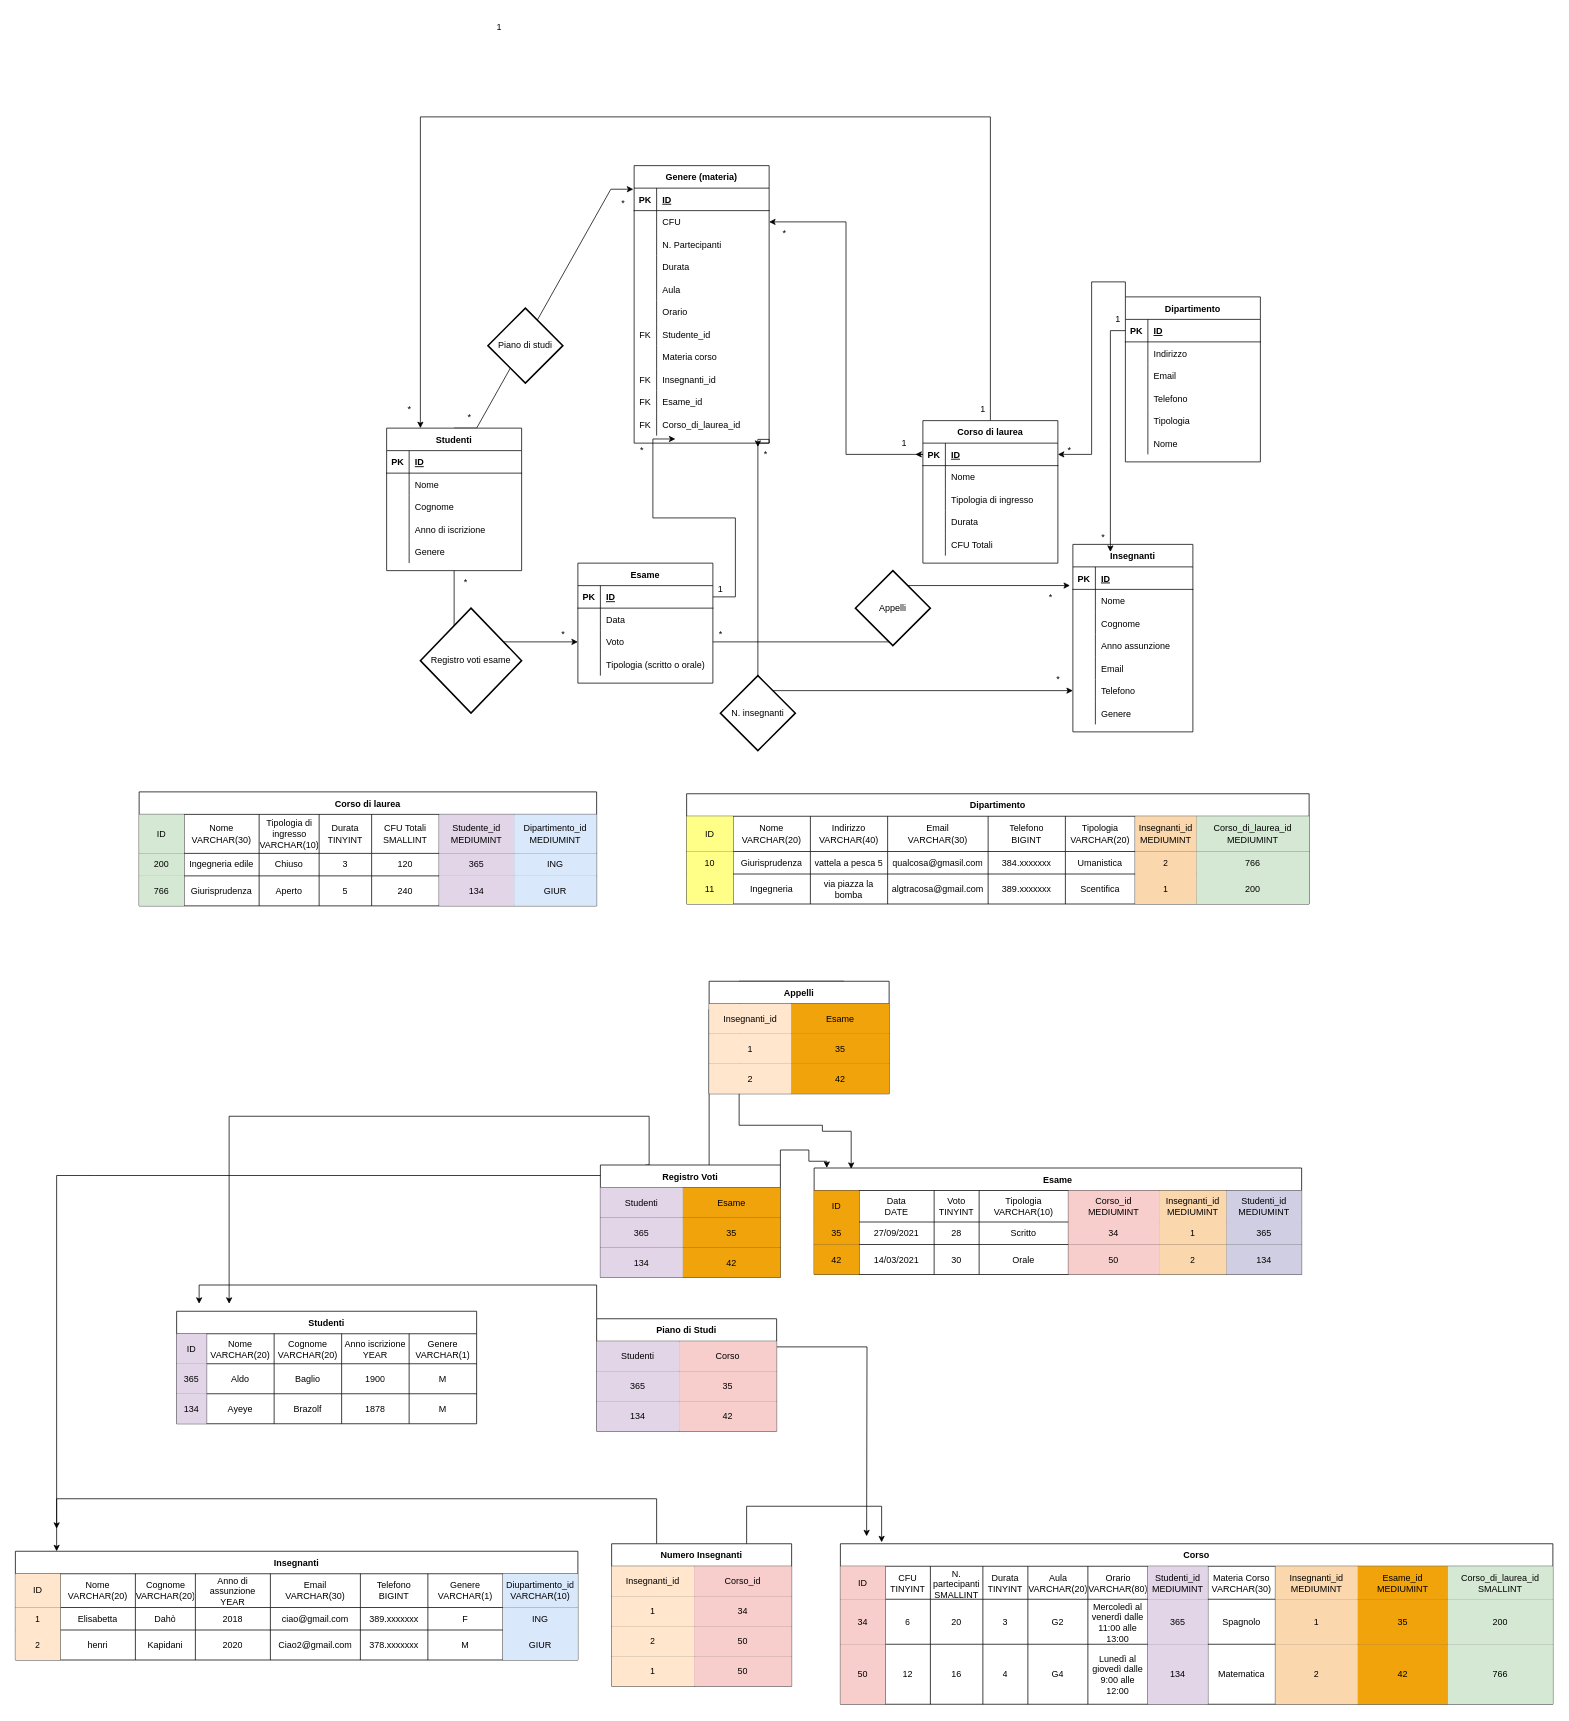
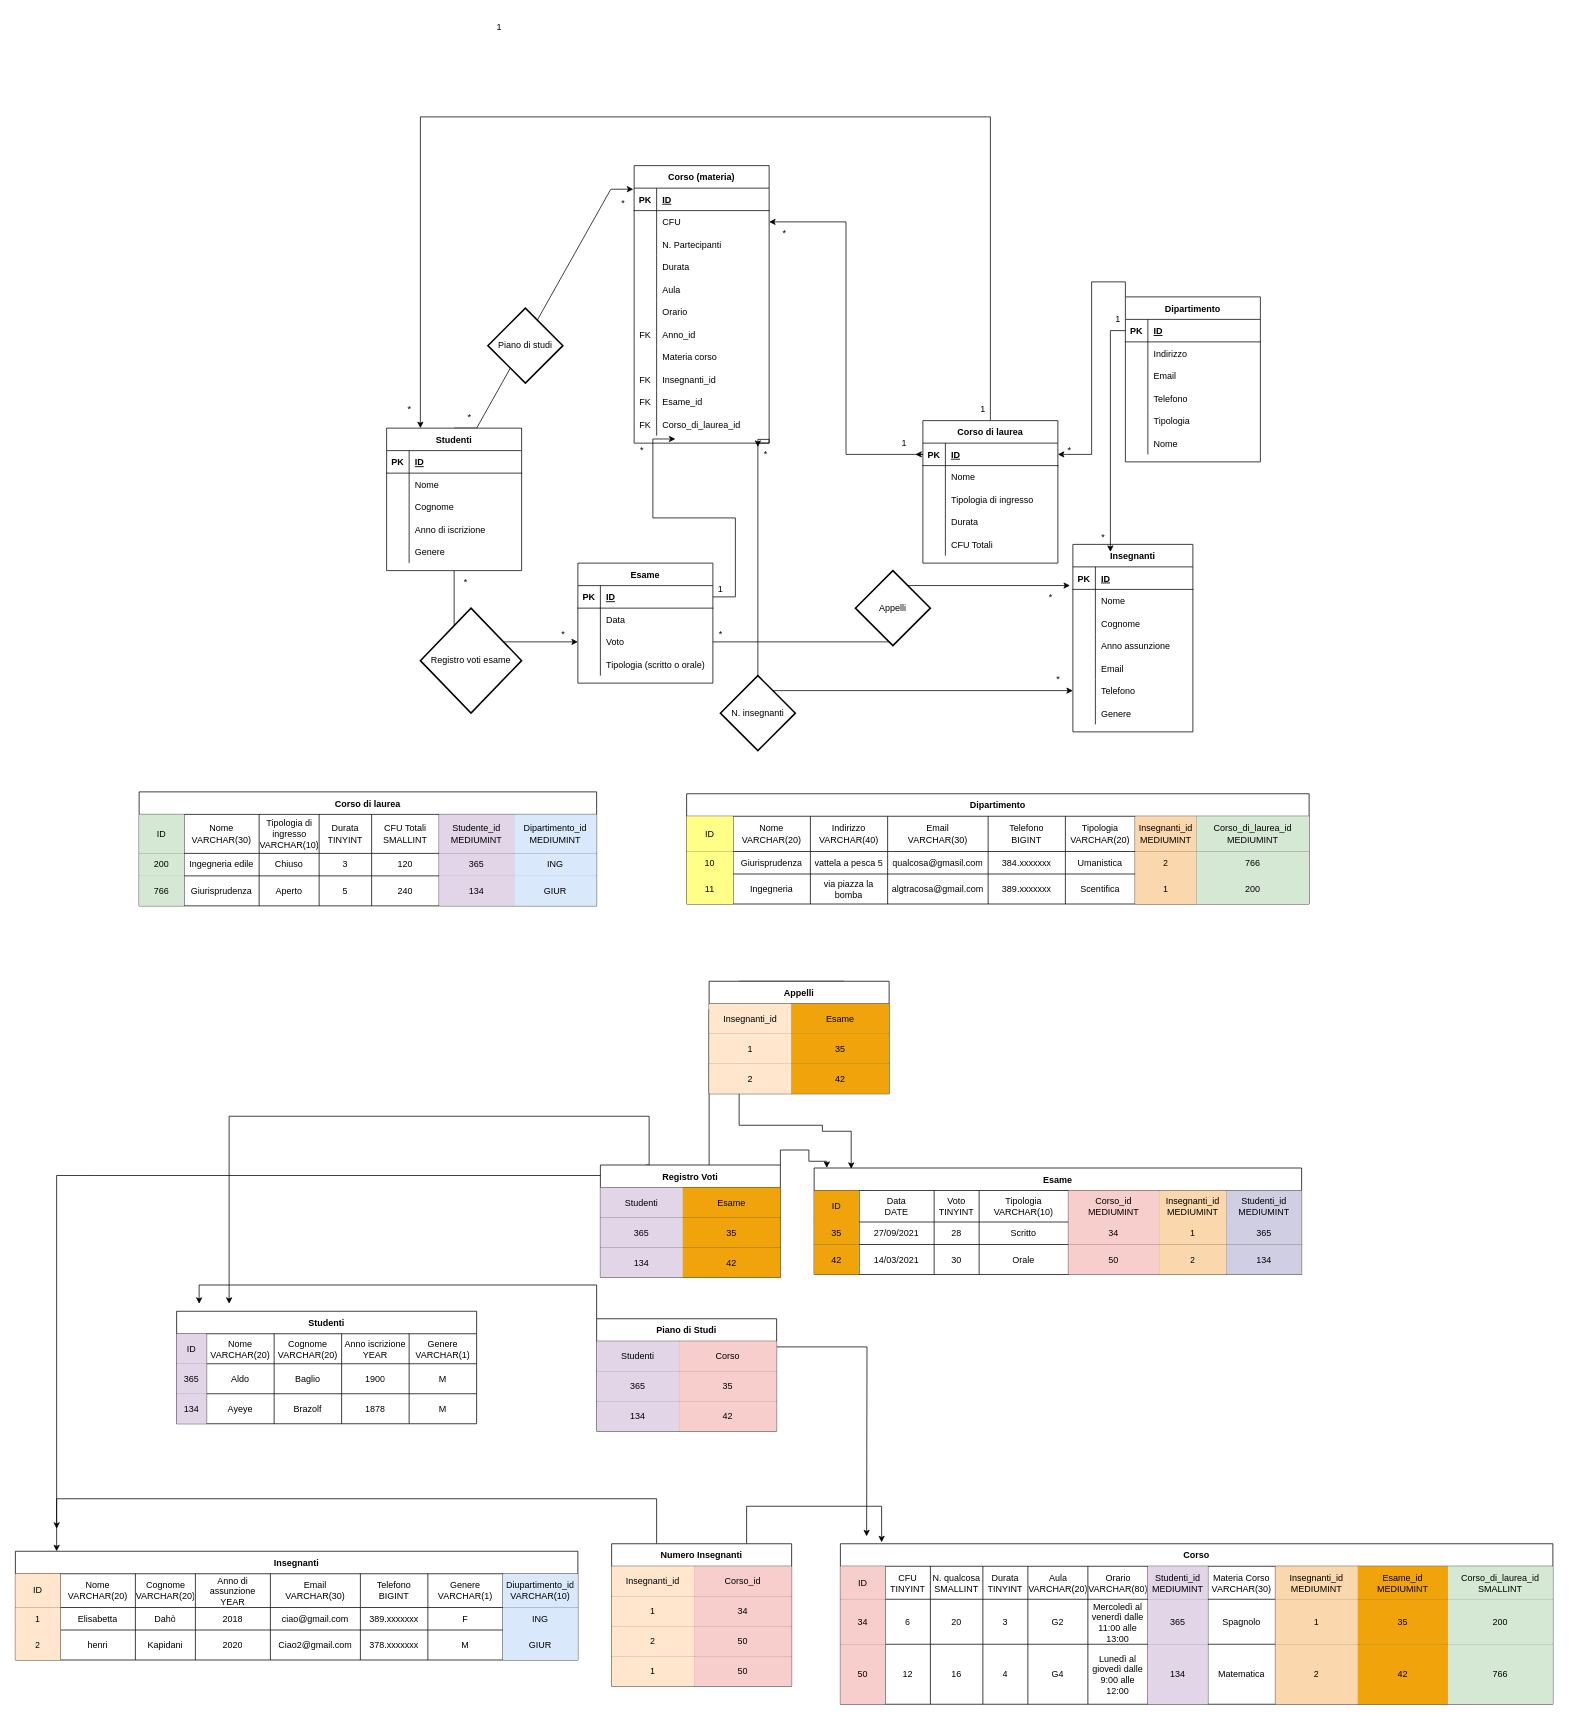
- <mxCell id="23" value="Genere (materia)" style="shape=table;startSize=30;container=1;collapsible=1;childLayout=tableLayout;fixedRows=1;rowLines=0;fontStyle=1;align=center;resizeLast=1;" vertex="1" parent="1"><mxGeometry x="845" y="220" width="180" height="370" as="geometry" /></mxCell>
+ <mxCell id="23" value="Corso (materia)" style="shape=table;startSize=30;container=1;collapsible=1;childLayout=tableLayout;fixedRows=1;rowLines=0;fontStyle=1;align=center;resizeLast=1;" vertex="1" parent="1"><mxGeometry x="845" y="220" width="180" height="370" as="geometry" /></mxCell>
- <mxCell id="44" value="Studente_id" style="shape=partialRectangle;connectable=0;fillColor=none;top=0;left=0;bottom=0;right=0;align=left;spacingLeft=6;overflow=hidden;" vertex="1" parent="42"><mxGeometry x="30" width="150" height="30" as="geometry"><mxRectangle width="150" height="30" as="alternateBounds" /></mxGeometry></mxCell>
+ <mxCell id="44" value="Anno_id" style="shape=partialRectangle;connectable=0;fillColor=none;top=0;left=0;bottom=0;right=0;align=left;spacingLeft=6;overflow=hidden;" vertex="1" parent="42"><mxGeometry x="30" width="150" height="30" as="geometry"><mxRectangle width="150" height="30" as="alternateBounds" /></mxGeometry></mxCell>
- <mxCell id="174" value="N. partecipanti&lt;br&gt;SMALLINT" style="shape=partialRectangle;html=1;whiteSpace=wrap;connectable=0;fillColor=none;top=0;left=0;bottom=0;right=0;overflow=hidden;" vertex="1" parent="171"><mxGeometry x="120" width="70" height="44" as="geometry"><mxRectangle width="70" height="44" as="alternateBounds" /></mxGeometry></mxCell>
+ <mxCell id="174" value="N. qualcosa&lt;br&gt;SMALLINT" style="shape=partialRectangle;html=1;whiteSpace=wrap;connectable=0;fillColor=none;top=0;left=0;bottom=0;right=0;overflow=hidden;" vertex="1" parent="171"><mxGeometry x="120" width="70" height="44" as="geometry"><mxRectangle width="70" height="44" as="alternateBounds" /></mxGeometry></mxCell>
